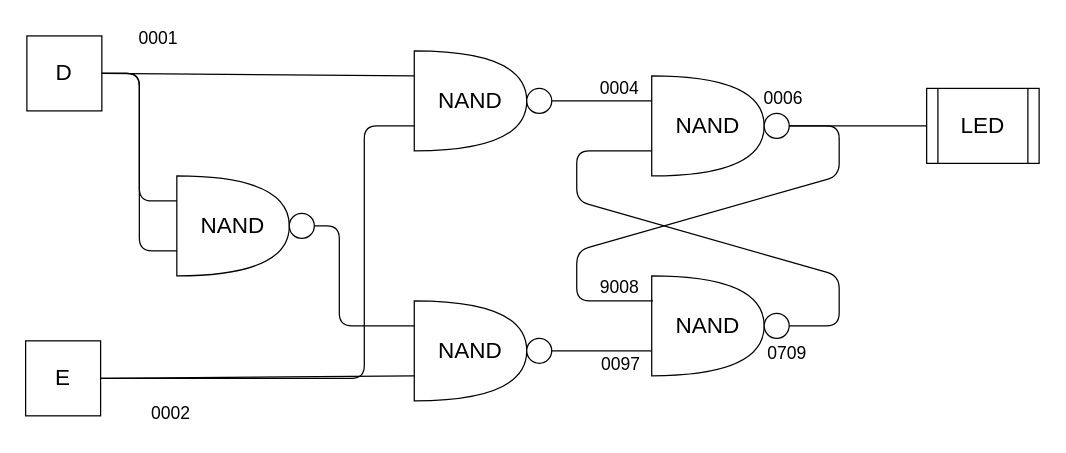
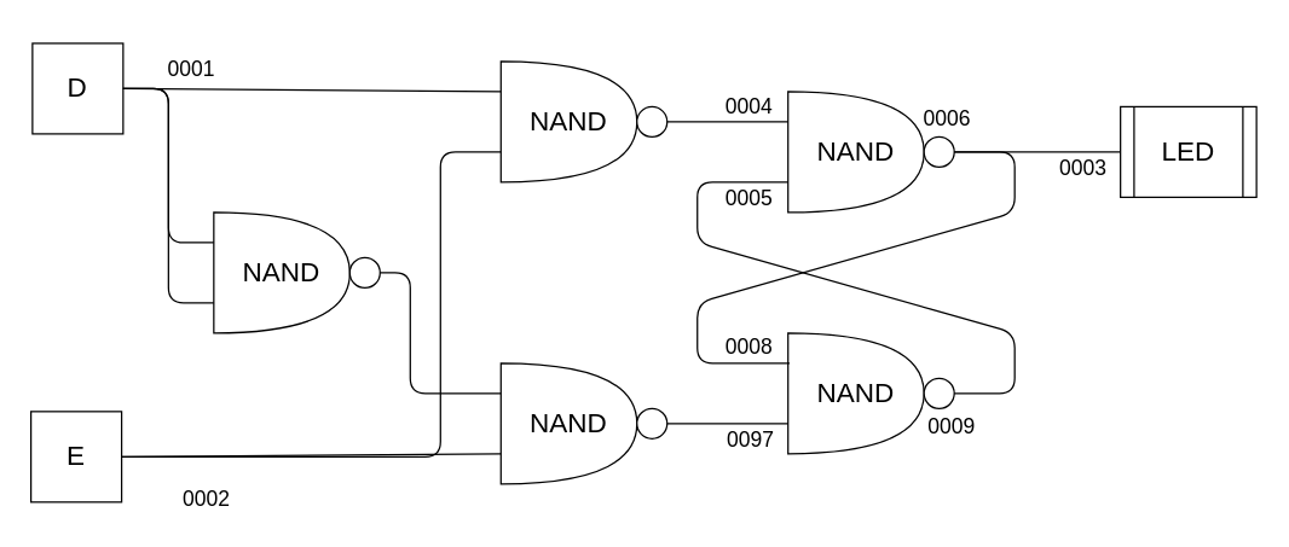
- <mxCell id="20" value="&lt;font style=&quot;font-size: 14px&quot;&gt;0001&lt;/font&gt;" style="text;html=1;align=center;verticalAlign=middle;resizable=0;points=[];autosize=1;strokeColor=none;" parent="1" vertex="1"><mxGeometry x="101" y="20" width="50" height="20" as="geometry" /></mxCell>
+ <mxCell id="20" value="&lt;font style=&quot;font-size: 14px&quot;&gt;0001&lt;/font&gt;" style="text;html=1;align=center;verticalAlign=middle;resizable=0;points=[];autosize=1;strokeColor=none;" parent="1" vertex="1"><mxGeometry x="101" y="35" width="50" height="20" as="geometry" /></mxCell>
+ <mxCell id="22" value="&lt;font style=&quot;font-size: 14px&quot;&gt;0003&lt;/font&gt;" style="text;html=1;align=center;verticalAlign=middle;resizable=0;points=[];autosize=1;strokeColor=none;" parent="1" vertex="1"><mxGeometry x="691" y="101" width="50" height="20" as="geometry" /></mxCell>
+ <mxCell id="13" value="&lt;font style=&quot;font-size: 14px&quot;&gt;0005&lt;/font&gt;" style="text;html=1;align=center;verticalAlign=middle;resizable=0;points=[];autosize=1;strokeColor=none;" parent="1" vertex="1"><mxGeometry x="470" y="121" width="50" height="20" as="geometry" /></mxCell>
- <mxCell id="16" value="&lt;font style=&quot;font-size: 14px&quot;&gt;9008&lt;/font&gt;" style="text;html=1;align=center;verticalAlign=middle;resizable=0;points=[];autosize=1;strokeColor=none;" parent="1" vertex="1"><mxGeometry x="470" y="219" width="50" height="20" as="geometry" /></mxCell>
+ <mxCell id="16" value="&lt;font style=&quot;font-size: 14px&quot;&gt;0008&lt;/font&gt;" style="text;html=1;align=center;verticalAlign=middle;resizable=0;points=[];autosize=1;strokeColor=none;" parent="1" vertex="1"><mxGeometry x="470" y="219" width="50" height="20" as="geometry" /></mxCell>
- <mxCell id="17" value="&lt;font style=&quot;font-size: 14px&quot;&gt;0709&lt;/font&gt;" style="text;html=1;align=center;verticalAlign=middle;resizable=0;points=[];autosize=1;strokeColor=none;" parent="1" vertex="1"><mxGeometry x="604" y="272" width="50" height="20" as="geometry" /></mxCell>
+ <mxCell id="17" value="&lt;font style=&quot;font-size: 14px&quot;&gt;0009&lt;/font&gt;" style="text;html=1;align=center;verticalAlign=middle;resizable=0;points=[];autosize=1;strokeColor=none;" parent="1" vertex="1"><mxGeometry x="604" y="272" width="50" height="20" as="geometry" /></mxCell>
